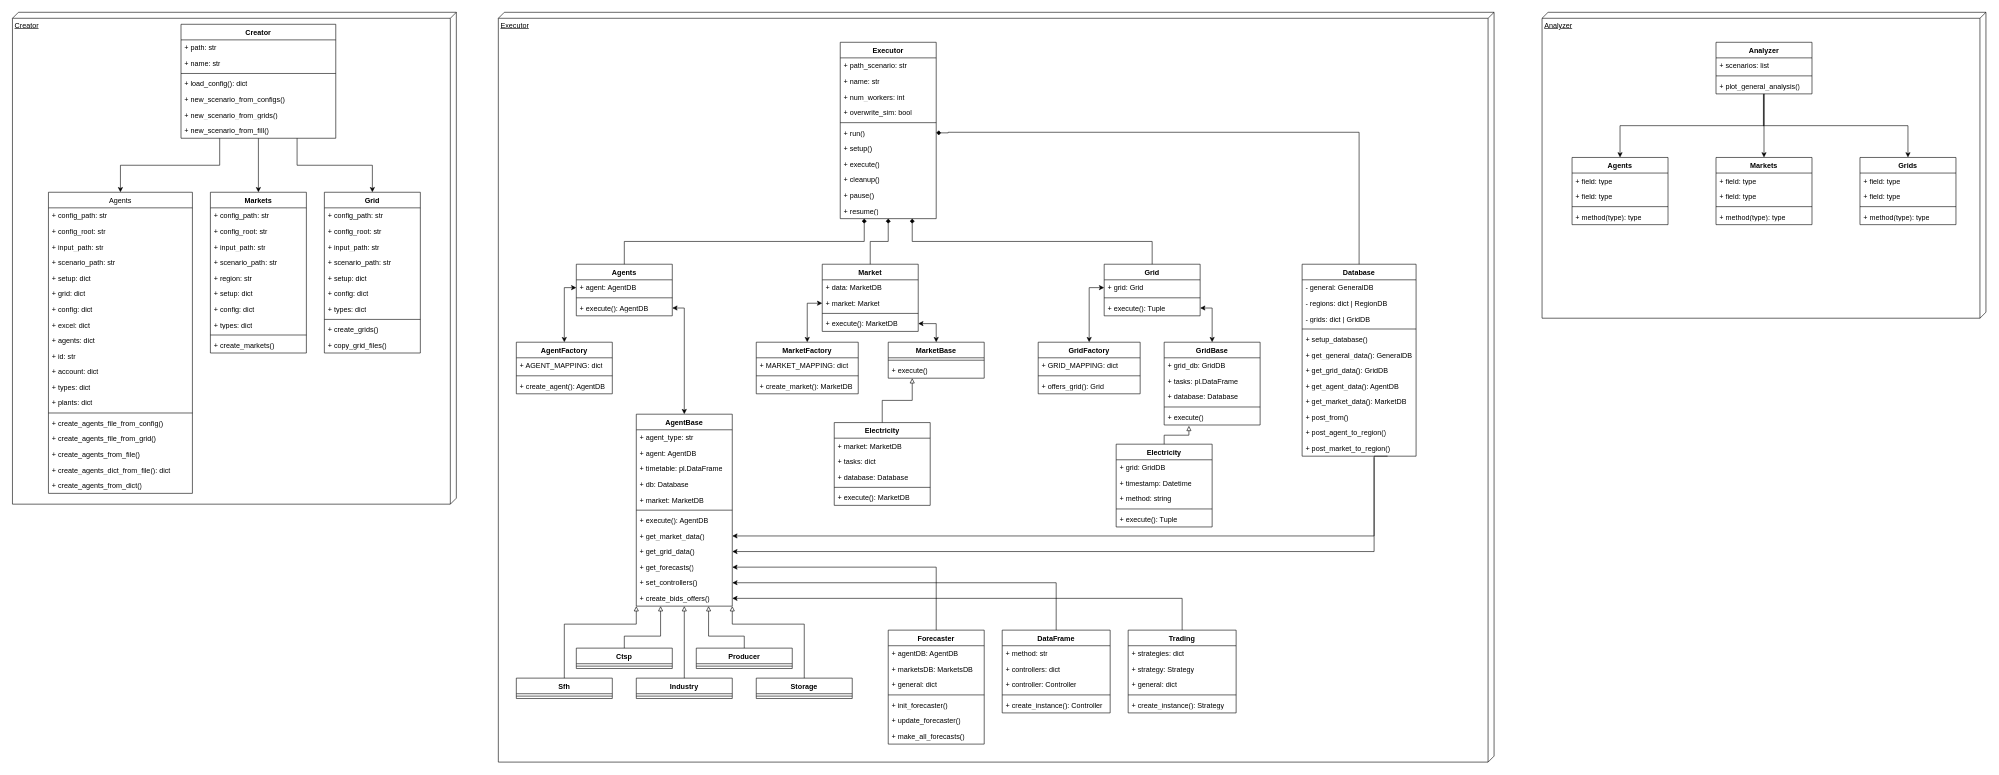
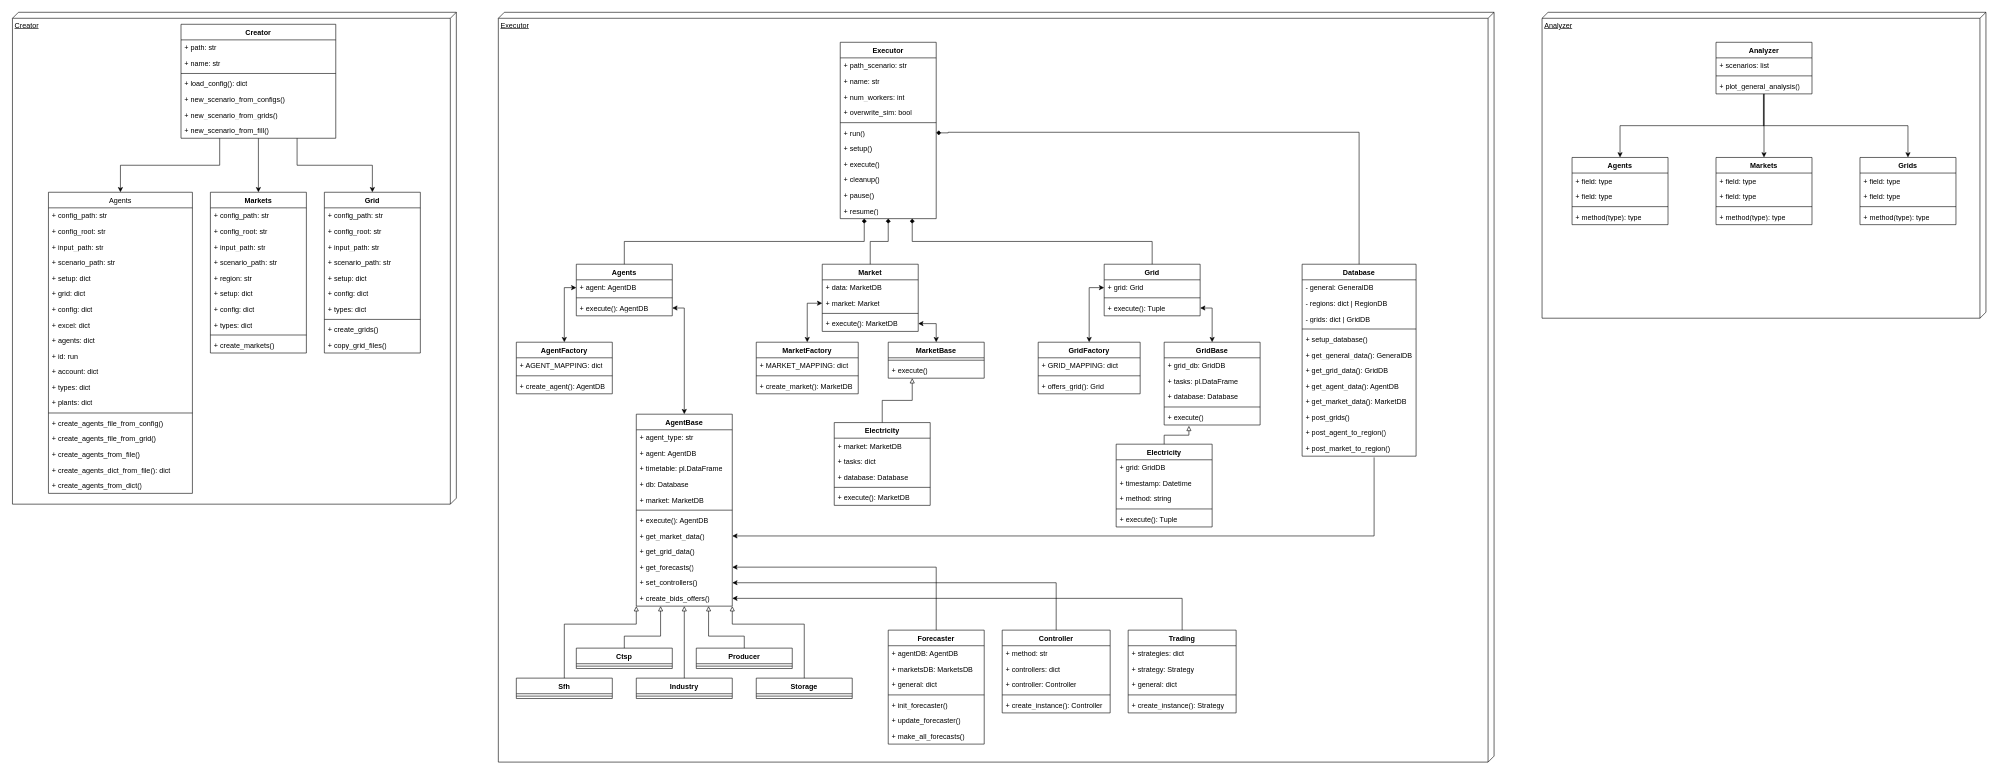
- <mxCell id="24" value="+ id: str" style="text;strokeColor=none;fillColor=none;align=left;verticalAlign=top;spacingLeft=4;spacingRight=4;overflow=hidden;rotatable=0;points=[[0,0.5],[1,0.5]];portConstraint=eastwest;whiteSpace=wrap;html=1;fontStyle=0" parent="14" vertex="1"><mxGeometry y="260" width="240" height="26" as="geometry" /></mxCell>
+ <mxCell id="24" value="+ id: run" style="text;strokeColor=none;fillColor=none;align=left;verticalAlign=top;spacingLeft=4;spacingRight=4;overflow=hidden;rotatable=0;points=[[0,0.5],[1,0.5]];portConstraint=eastwest;whiteSpace=wrap;html=1;fontStyle=0" parent="14" vertex="1"><mxGeometry y="260" width="240" height="26" as="geometry" /></mxCell>
- <mxCell id="104" value="+ post_from()" style="text;strokeColor=none;fillColor=none;align=left;verticalAlign=top;spacingLeft=4;spacingRight=4;overflow=hidden;rotatable=0;points=[[0,0.5],[1,0.5]];portConstraint=eastwest;whiteSpace=wrap;html=1;" parent="94" vertex="1"><mxGeometry y="242" width="190" height="26" as="geometry" /></mxCell>
+ <mxCell id="104" value="+ post_grids()" style="text;strokeColor=none;fillColor=none;align=left;verticalAlign=top;spacingLeft=4;spacingRight=4;overflow=hidden;rotatable=0;points=[[0,0.5],[1,0.5]];portConstraint=eastwest;whiteSpace=wrap;html=1;" parent="94" vertex="1"><mxGeometry y="242" width="190" height="26" as="geometry" /></mxCell>
- <mxCell id="157" value="" style="endArrow=classic;html=1;rounded=0;edgeStyle=elbowEdgeStyle;exitX=0.75;exitY=1;exitDx=0;exitDy=0;noJump=0;entryX=1;entryY=0.5;entryDx=0;entryDy=0;" parent="1" source="94" target="137" edge="1"><mxGeometry width="50" height="50" relative="1" as="geometry"><mxPoint x="1926" y="566" as="sourcePoint" /><mxPoint x="1230" y="783" as="targetPoint" /><Array as="points"><mxPoint x="2290" y="740" /></Array></mxGeometry></mxCell>
- <mxCell id="172" value="DataFrame" style="swimlane;fontStyle=1;align=center;verticalAlign=top;childLayout=stackLayout;horizontal=1;startSize=26;horizontalStack=0;resizeParent=1;resizeParentMax=0;resizeLast=0;collapsible=1;marginBottom=0;whiteSpace=wrap;html=1;" parent="1" vertex="1"><mxGeometry x="1670" y="1050" width="180" height="138" as="geometry" /></mxCell>
+ <mxCell id="172" value="Controller" style="swimlane;fontStyle=1;align=center;verticalAlign=top;childLayout=stackLayout;horizontal=1;startSize=26;horizontalStack=0;resizeParent=1;resizeParentMax=0;resizeLast=0;collapsible=1;marginBottom=0;whiteSpace=wrap;html=1;" parent="1" vertex="1"><mxGeometry x="1670" y="1050" width="180" height="138" as="geometry" /></mxCell>
